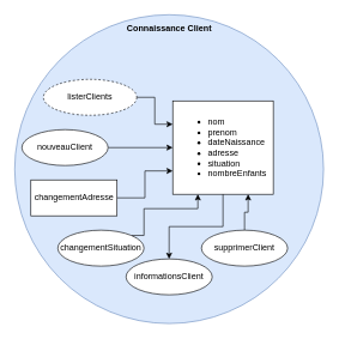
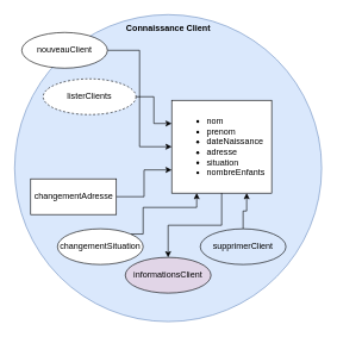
- <mxCell id="6" value="nouveauClient" style="ellipse;whiteSpace=wrap;html=1;" parent="1" vertex="1"><mxGeometry x="30" y="180" width="120" height="50" as="geometry" /></mxCell>
+ <mxCell id="6" value="nouveauClient" style="ellipse;whiteSpace=wrap;html=1;" parent="1" vertex="1"><mxGeometry x="30" y="45" width="120" height="50" as="geometry" /></mxCell>
- <mxCell id="16" value="supprimerClient" style="ellipse;whiteSpace=wrap;html=1;" vertex="1" parent="1"><mxGeometry x="280" y="320" width="120" height="50" as="geometry" /></mxCell>
+ <mxCell id="16" value="supprimerClient" style="ellipse;whiteSpace=wrap;html=1;fillColor=#dae8fc;" vertex="1" parent="1"><mxGeometry x="280" y="320" width="120" height="50" as="geometry" /></mxCell>
- <mxCell id="11" value="informationsClient" style="ellipse;whiteSpace=wrap;html=1;" parent="1" vertex="1"><mxGeometry x="175" y="360" width="120" height="50" as="geometry" /></mxCell>
+ <mxCell id="11" value="informationsClient" style="ellipse;whiteSpace=wrap;html=1;fillColor=#e1d5e7;" parent="1" vertex="1"><mxGeometry x="175" y="360" width="120" height="50" as="geometry" /></mxCell>
